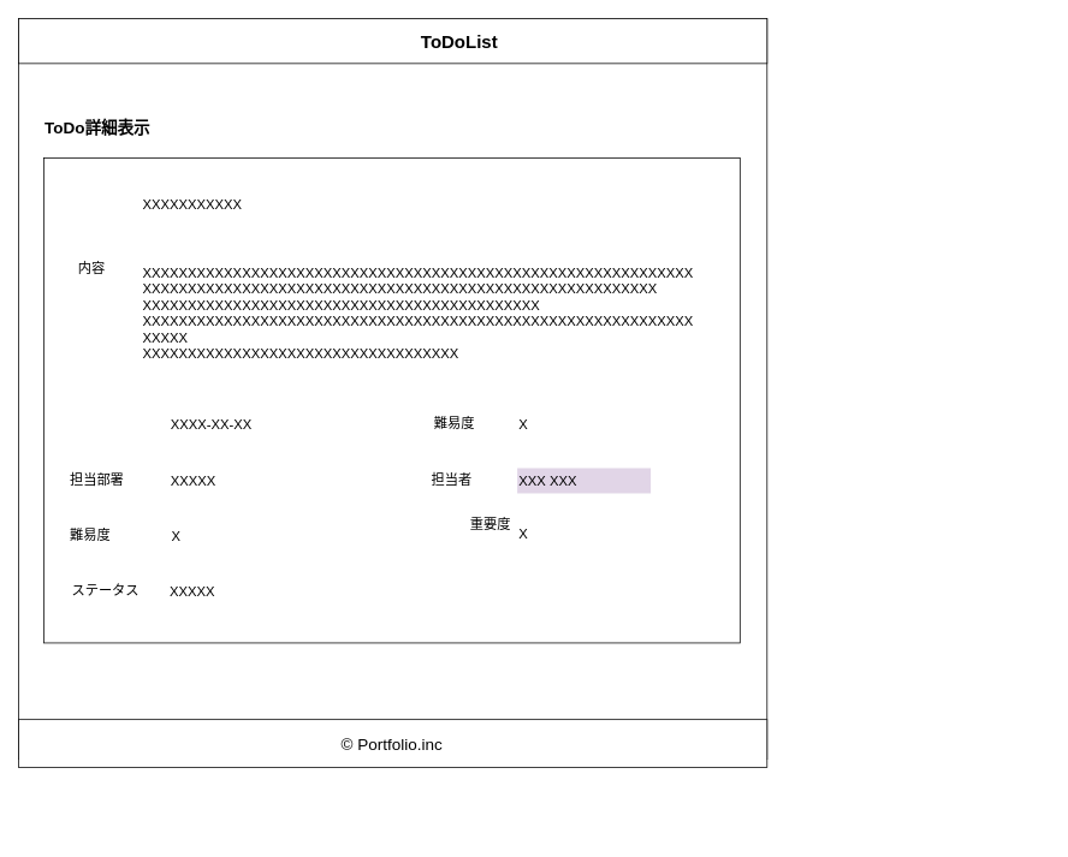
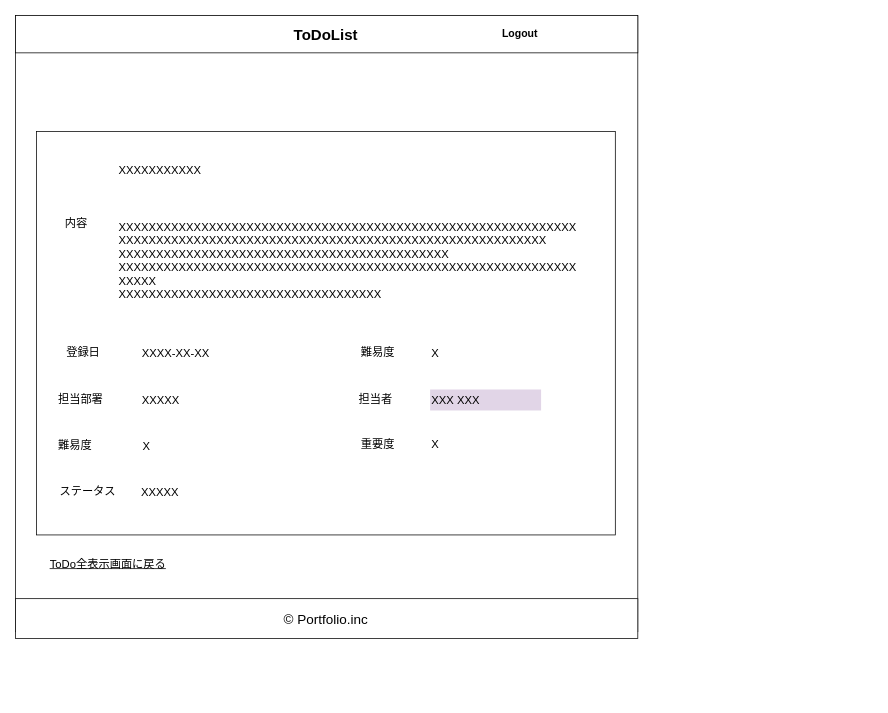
- <mxCell id="5" value="&lt;b&gt;&lt;font style=&quot;font-size: 20px&quot;&gt;ToDoList&lt;/font&gt;&lt;/b&gt;" style="text;html=1;strokeColor=none;fillColor=none;align=center;verticalAlign=middle;whiteSpace=wrap;rounded=0;strokeWidth=4;" parent="2" vertex="1"><mxGeometry x="409" y="10" width="160" height="30" as="geometry" /></mxCell>
+ <mxCell id="5" value="&lt;b&gt;&lt;font style=&quot;font-size: 20px&quot;&gt;ToDoList&lt;/font&gt;&lt;/b&gt;" style="text;html=1;strokeColor=none;fillColor=none;align=center;verticalAlign=middle;whiteSpace=wrap;rounded=0;strokeWidth=4;" parent="2" vertex="1"><mxGeometry x="334" y="10" width="160" height="30" as="geometry" /></mxCell>
+ <mxCell id="8" value="&lt;span style=&quot;font-size: 14px&quot;&gt;&lt;b style=&quot;font-size: 14px&quot;&gt;Logout&lt;/b&gt;&lt;/span&gt;" style="text;html=1;strokeColor=none;fillColor=none;align=center;verticalAlign=middle;whiteSpace=wrap;rounded=0;fontSize=14;" parent="2" vertex="1"><mxGeometry x="623" y="15" width="100" height="20" as="geometry" /></mxCell>
- <mxCell id="7" value="&lt;font size=&quot;1&quot;&gt;&lt;b style=&quot;font-size: 18px&quot;&gt;ToDo詳細表示&lt;/b&gt;&lt;/font&gt;" style="text;html=1;strokeColor=none;fillColor=none;align=center;verticalAlign=middle;whiteSpace=wrap;rounded=0;fontSize=17;" parent="2" vertex="1"><mxGeometry x="16" y="112" width="143" height="20" as="geometry" /></mxCell>
+ <mxCell id="19" value="登録日" style="text;html=1;strokeColor=none;fillColor=none;align=left;verticalAlign=middle;whiteSpace=wrap;rounded=0;fontSize=15;" vertex="1" parent="1"><mxGeometry x="86" y="459" width="60" height="20" as="geometry" /></mxCell>
- <mxCell id="15" value="重要度" style="text;html=1;strokeColor=none;fillColor=none;align=left;verticalAlign=middle;whiteSpace=wrap;rounded=0;fontSize=15;fontStyle=0" parent="1" vertex="1"><mxGeometry x="519" y="571" width="48" height="20" as="geometry" /></mxCell>
+ <mxCell id="15" value="重要度" style="text;html=1;strokeColor=none;fillColor=none;align=left;verticalAlign=middle;whiteSpace=wrap;rounded=0;fontSize=15;fontStyle=0" parent="1" vertex="1"><mxGeometry x="479" y="581" width="48" height="20" as="geometry" /></mxCell>
+ <mxCell id="14" value="ToDo全表示画面に戻る" style="text;html=1;strokeColor=none;fillColor=none;align=left;verticalAlign=middle;whiteSpace=wrap;rounded=0;fontSize=15;fontStyle=4" parent="2" vertex="1"><mxGeometry x="44" y="721" width="376" height="20" as="geometry" /></mxCell>
